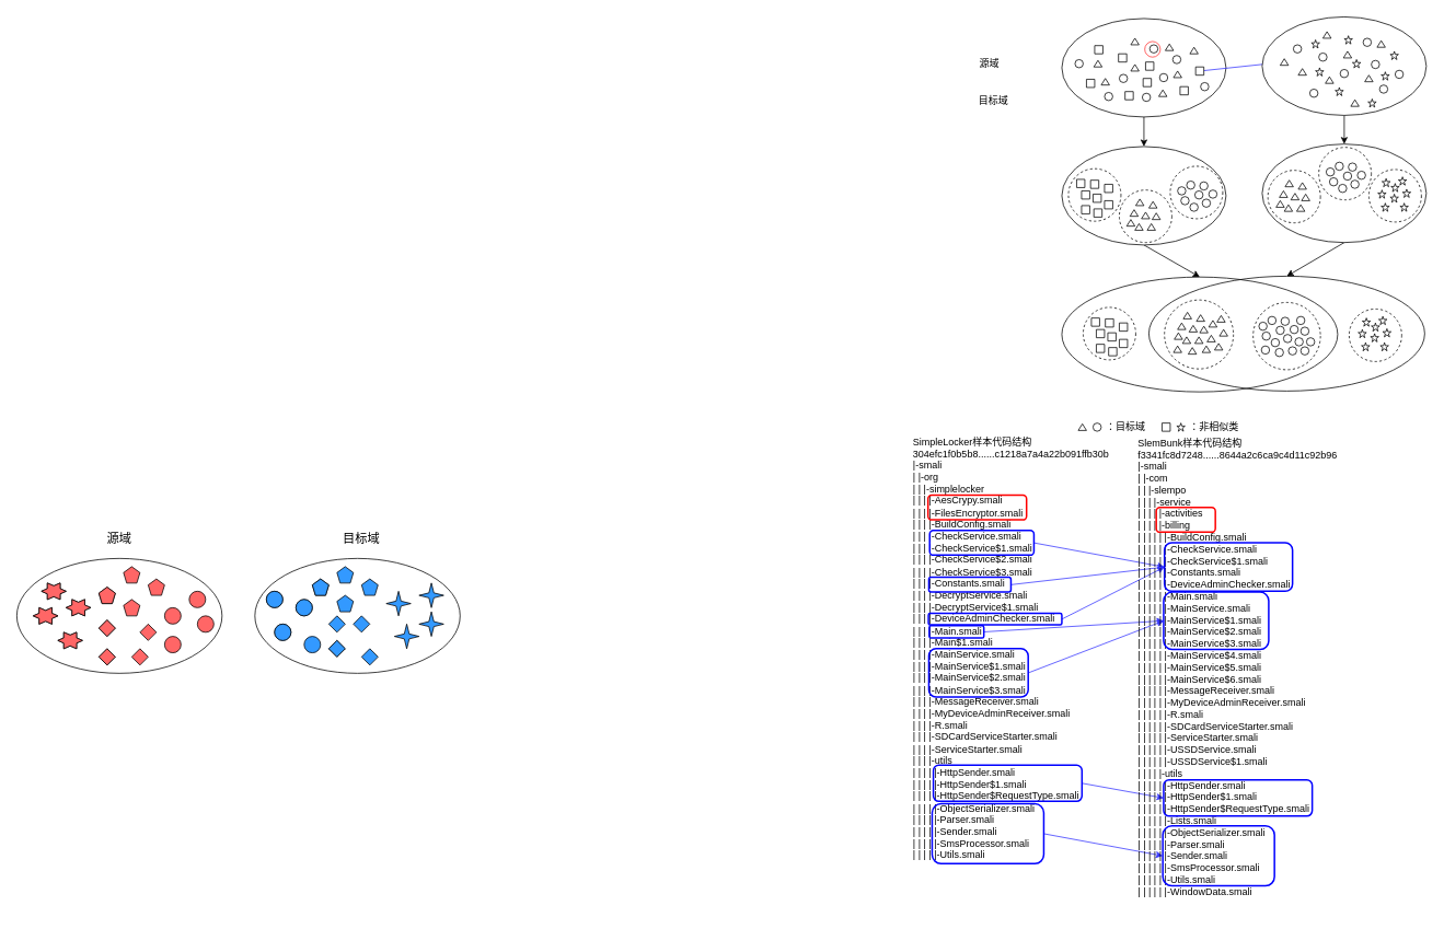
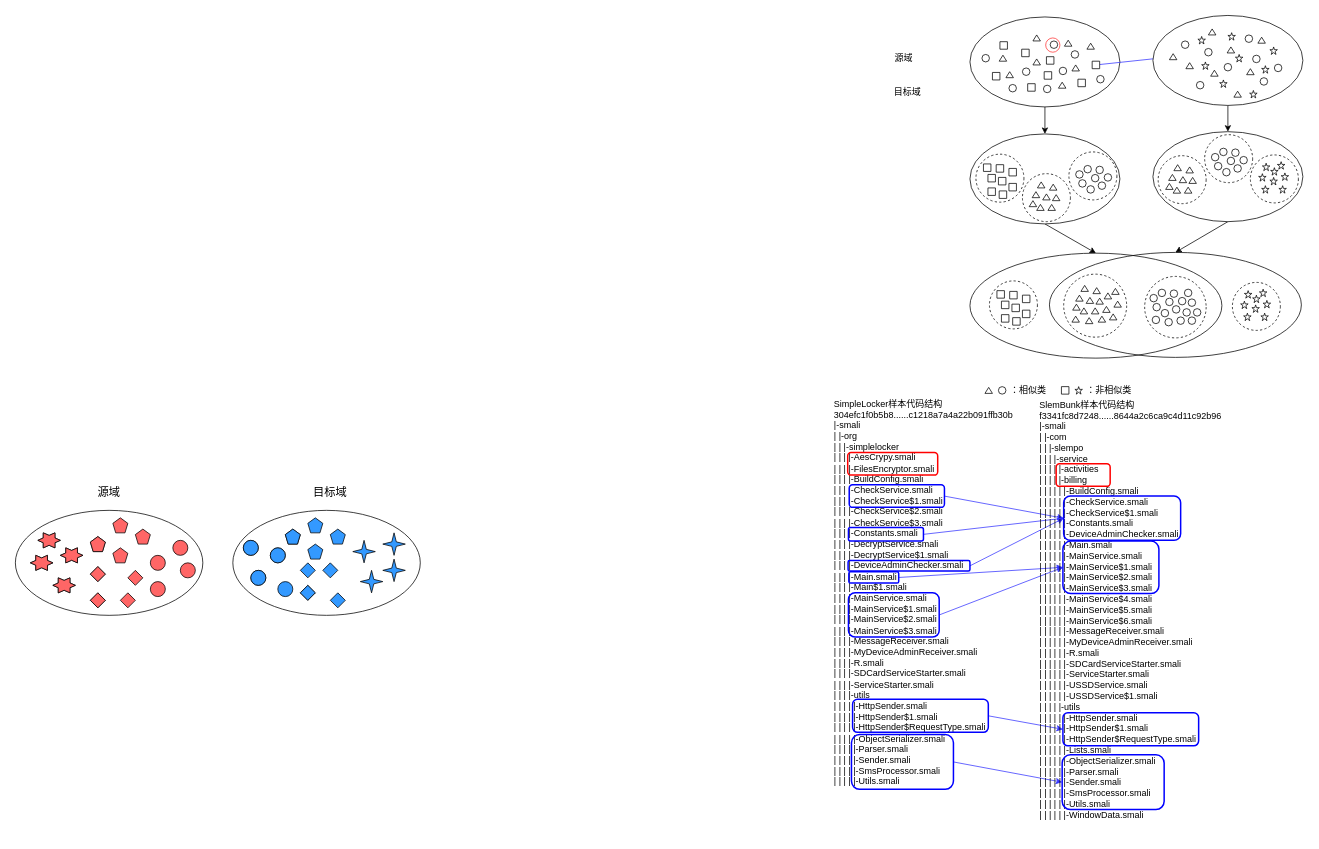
- <mxCell id="220" value="：目标域" style="text;html=1;strokeColor=none;fillColor=none;align=center;verticalAlign=middle;whiteSpace=wrap;rounded=0;shadow=0;" vertex="1" parent="1"><mxGeometry x="1341" y="505" width="60" height="30" as="geometry" /></mxCell>
+ <mxCell id="220" value="：相似类" style="text;html=1;strokeColor=none;fillColor=none;align=center;verticalAlign=middle;whiteSpace=wrap;rounded=0;shadow=0;" vertex="1" parent="1"><mxGeometry x="1341" y="505" width="60" height="30" as="geometry" /></mxCell>
